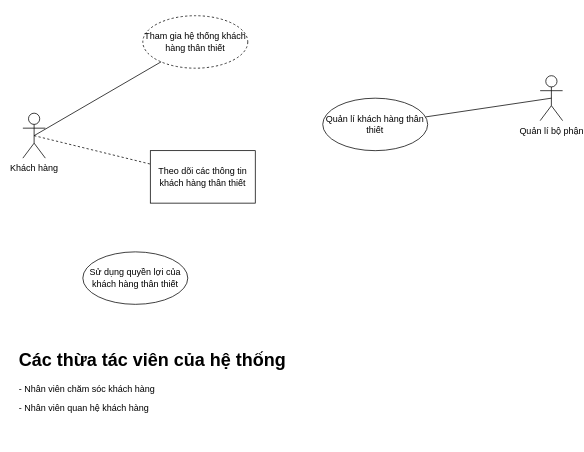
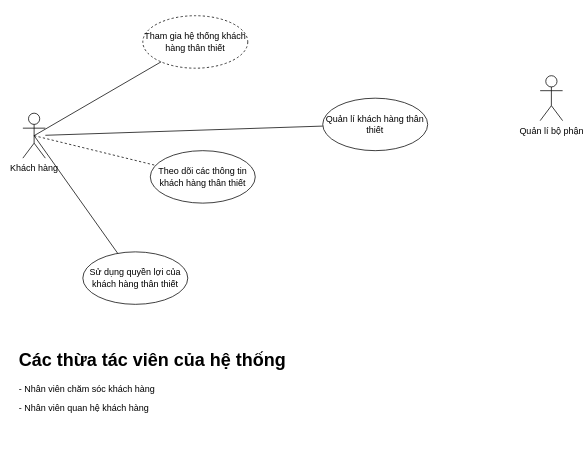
- <mxCell id="12" value="" style="endArrow=none;html=1;entryX=0.5;entryY=0.5;entryDx=0;entryDy=0;entryPerimeter=0;" edge="1" parent="1" source="9" target="10"><mxGeometry relative="1" as="geometry"><mxPoint x="300" y="310" as="sourcePoint" /><mxPoint x="460" y="310" as="targetPoint" /></mxGeometry></mxCell>
+ <mxCell id="12" value="" style="endArrow=none;html=1;" edge="1" parent="1" source="9" target="3"><mxGeometry relative="1" as="geometry"><mxPoint x="300" y="310" as="sourcePoint" /><mxPoint x="460" y="310" as="targetPoint" /></mxGeometry></mxCell>
- <mxCell id="4" value="Theo dõi các thông tin khách hàng thân thiết" style="whiteSpace=wrap;html=1;rounded=0;" vertex="1" parent="1"><mxGeometry x="200" y="200" width="140" height="70" as="geometry" /></mxCell>
+ <mxCell id="4" value="Theo dõi các thông tin khách hàng thân thiết" style="ellipse;whiteSpace=wrap;html=1;" vertex="1" parent="1"><mxGeometry x="200" y="200" width="140" height="70" as="geometry" /></mxCell>
+ <mxCell id="8" value="" style="endArrow=none;html=1;exitX=0.5;exitY=0.5;exitDx=0;exitDy=0;exitPerimeter=0;" edge="1" parent="1" source="3" target="7"><mxGeometry relative="1" as="geometry"><mxPoint x="320" y="200" as="sourcePoint" /><mxPoint x="480" y="200" as="targetPoint" /></mxGeometry></mxCell>
